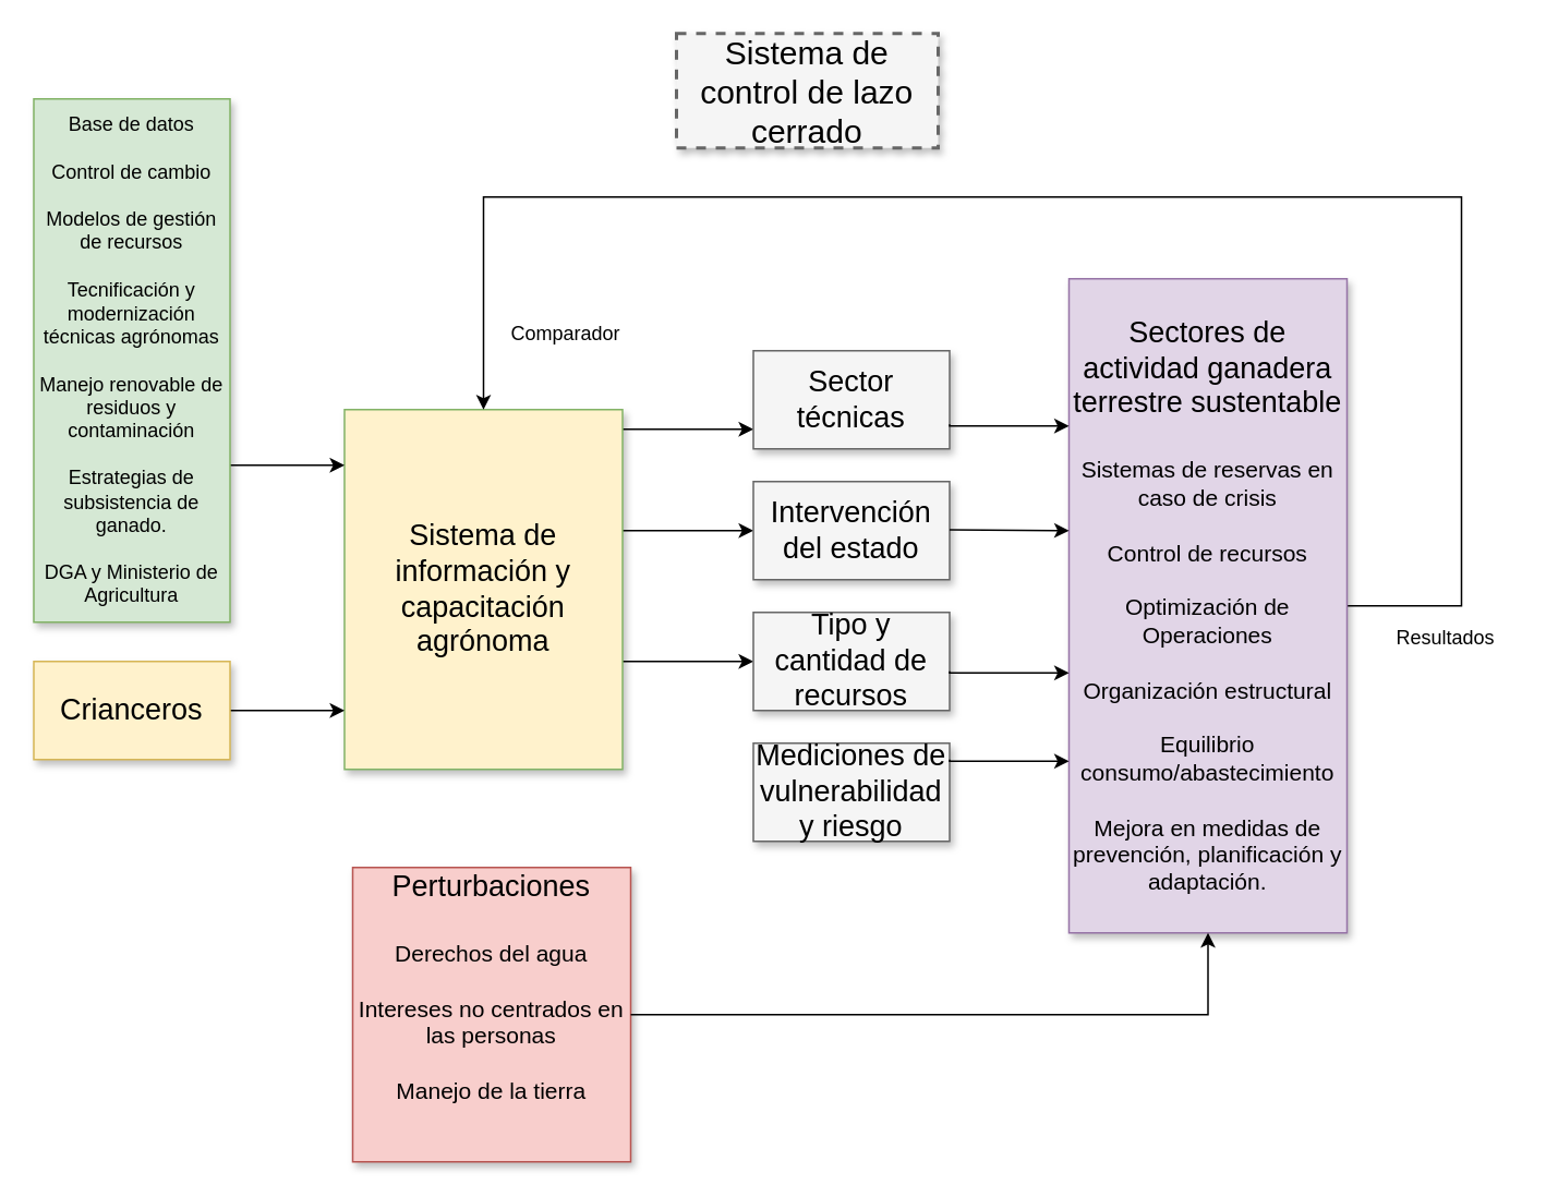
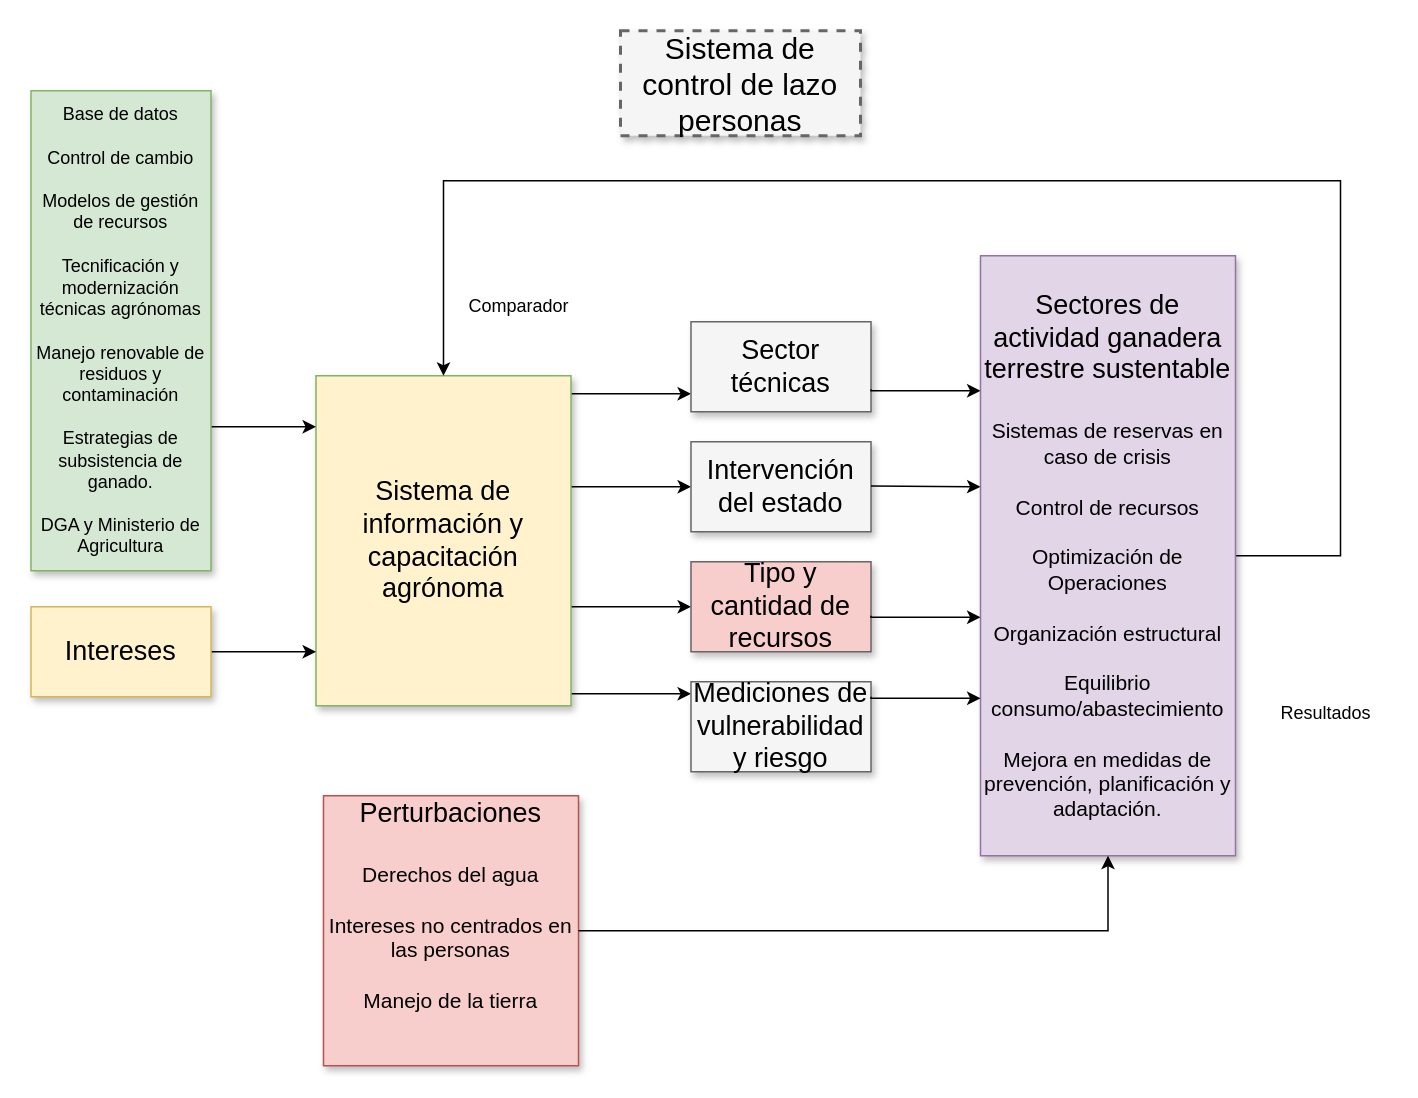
- <mxCell id="2" value="Sistema de control de lazo cerrado" style="whiteSpace=wrap;html=1;shadow=1;fontSize=20;fillColor=#f5f5f5;strokeColor=#666666;strokeWidth=2;dashed=1;" parent="1" vertex="1"><mxGeometry x="413" y="20" width="160" height="70" as="geometry" /></mxCell>
+ <mxCell id="2" value="Sistema de control de lazo personas" style="whiteSpace=wrap;html=1;shadow=1;fontSize=20;fillColor=#f5f5f5;strokeColor=#666666;strokeWidth=2;dashed=1;" parent="1" vertex="1"><mxGeometry x="413" y="20" width="160" height="70" as="geometry" /></mxCell>
- <mxCell id="24" value="Resultados" style="text;html=1;align=center;verticalAlign=middle;resizable=0;points=[];autosize=1;strokeColor=none;" vertex="1" parent="1"><mxGeometry x="843" y="380" width="80" height="20" as="geometry" /></mxCell>
+ <mxCell id="24" value="Resultados" style="text;html=1;align=center;verticalAlign=middle;resizable=0;points=[];autosize=1;strokeColor=none;" vertex="1" parent="1"><mxGeometry x="843" y="465" width="80" height="20" as="geometry" /></mxCell>
- <mxCell id="10" value="Tipo y cantidad de recursos" style="whiteSpace=wrap;html=1;shadow=1;fontSize=18;fillColor=#f5f5f5;strokeColor=#666666;" parent="1" vertex="1"><mxGeometry x="460" y="374" width="120" height="60" as="geometry" /></mxCell>
+ <mxCell id="10" value="Tipo y cantidad de recursos" style="whiteSpace=wrap;html=1;shadow=1;fontSize=18;fillColor=#f8cecc;strokeColor=#666666;" parent="1" vertex="1"><mxGeometry x="460" y="374" width="120" height="60" as="geometry" /></mxCell>
- <mxCell id="15" value="Crianceros" style="whiteSpace=wrap;html=1;shadow=1;fontSize=18;fillColor=#fff2cc;strokeColor=#d6b656;" parent="1" vertex="1"><mxGeometry x="20" y="404" width="120" height="60" as="geometry" /></mxCell>
+ <mxCell id="15" value="Intereses" style="whiteSpace=wrap;html=1;shadow=1;fontSize=18;fillColor=#fff2cc;strokeColor=#d6b656;" parent="1" vertex="1"><mxGeometry x="20" y="404" width="120" height="60" as="geometry" /></mxCell>
+ <mxCell id="6" style="edgeStyle=elbowEdgeStyle;rounded=0;html=1;startArrow=none;startFill=0;jettySize=auto;orthogonalLoop=1;fontSize=18;elbow=vertical;" parent="1" source="7" target="11" edge="1"><mxGeometry relative="1" as="geometry" /></mxCell>
